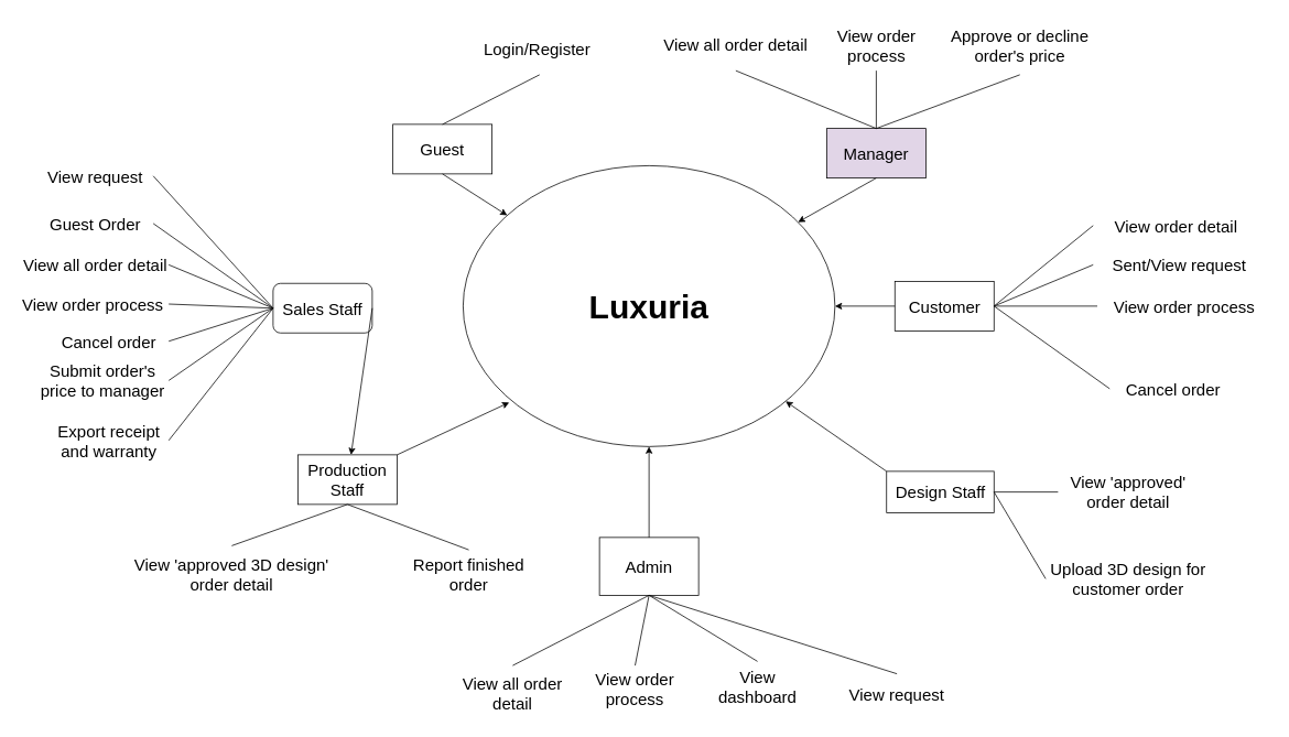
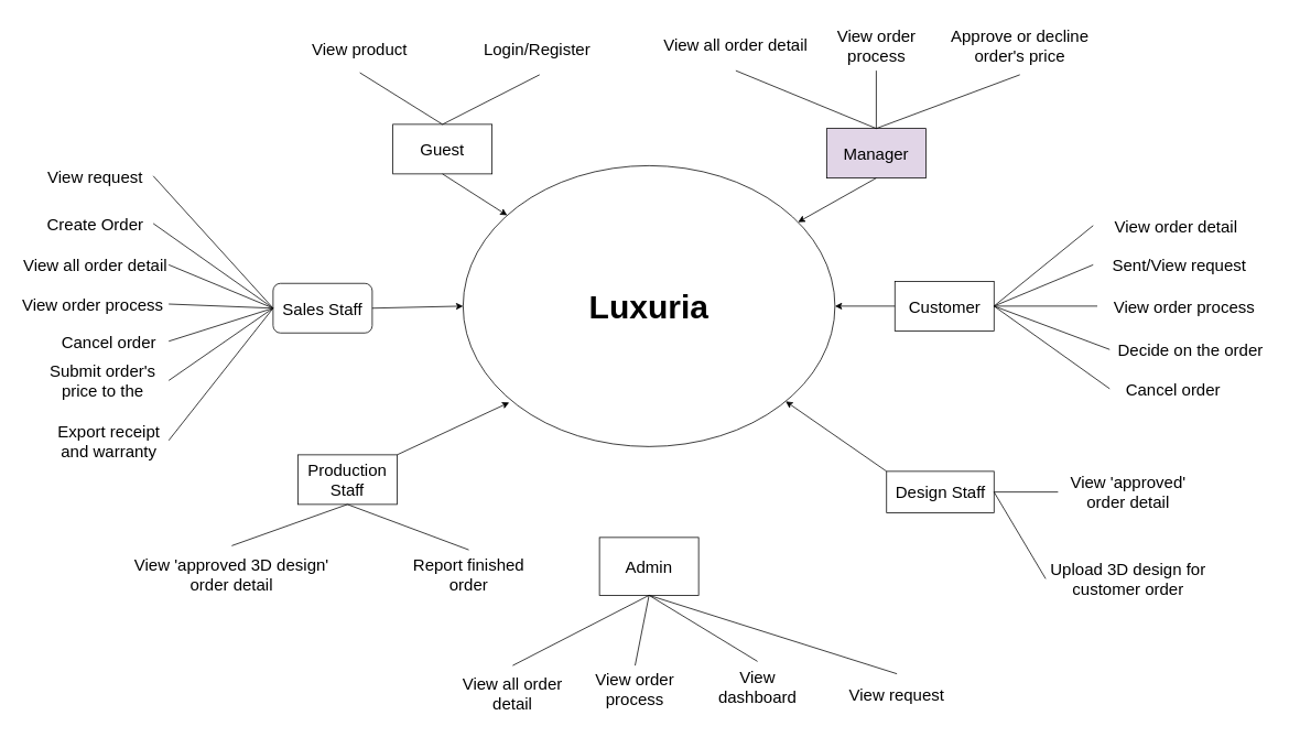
+ <mxCell id="4" value="&lt;font style=&quot;font-size: 20px;&quot;&gt;View product&lt;/font&gt;" style="text;html=1;align=center;verticalAlign=middle;whiteSpace=wrap;rounded=0;" parent="1" vertex="1"><mxGeometry x="360" y="27.5" width="150" height="60" as="geometry" /></mxCell>
+ <mxCell id="65" value="" style="endArrow=none;html=1;rounded=0;exitX=0.5;exitY=0;exitDx=0;exitDy=0;entryX=0.5;entryY=1;entryDx=0;entryDy=0;" parent="1" source="3" target="4" edge="1"><mxGeometry width="50" height="50" relative="1" as="geometry"><mxPoint x="510" y="190" as="sourcePoint" /><mxPoint x="560" y="140" as="targetPoint" /></mxGeometry></mxCell>
- <mxCell id="14" value="&lt;font style=&quot;font-size: 20px;&quot;&gt;Guest&amp;nbsp;Order&lt;/font&gt;" style="text;html=1;align=center;verticalAlign=middle;whiteSpace=wrap;rounded=0;" parent="1" vertex="1"><mxGeometry x="45" y="245" width="140" height="50" as="geometry" /></mxCell>
+ <mxCell id="14" value="&lt;font style=&quot;font-size: 20px;&quot;&gt;Create&amp;nbsp;Order&lt;/font&gt;" style="text;html=1;align=center;verticalAlign=middle;whiteSpace=wrap;rounded=0;" parent="1" vertex="1"><mxGeometry x="45" y="245" width="140" height="50" as="geometry" /></mxCell>
+ <mxCell id="51" value="" style="endArrow=none;html=1;rounded=0;entryX=0;entryY=0.5;entryDx=0;entryDy=0;exitX=1;exitY=0.5;exitDx=0;exitDy=0;" parent="1" source="6" target="10" edge="1"><mxGeometry width="50" height="50" relative="1" as="geometry"><mxPoint x="1140" y="375" as="sourcePoint" /><mxPoint x="1200" y="395" as="targetPoint" /></mxGeometry></mxCell>
+ <mxCell id="10" value="&lt;font style=&quot;font-size: 20px;&quot;&gt;Decide on the order&lt;/font&gt;" style="text;html=1;align=center;verticalAlign=middle;whiteSpace=wrap;rounded=0;" parent="1" vertex="1"><mxGeometry x="1342.5" y="400" width="195" height="45" as="geometry" /></mxCell>
- <mxCell id="44" value="" style="endArrow=classic;html=1;rounded=0;exitX=1;exitY=0.5;exitDx=0;exitDy=0;" parent="1" source="12" target="28" edge="1"><mxGeometry width="50" height="50" relative="1" as="geometry"><mxPoint x="560" y="440" as="sourcePoint" /><mxPoint y="390" as="targetPoint" x="610" /></mxGeometry></mxCell>
+ <mxCell id="44" value="" style="endArrow=classic;html=1;rounded=0;exitX=1;exitY=0.5;exitDx=0;exitDy=0;entryX=0;entryY=0.5;entryDx=0;entryDy=0;" parent="1" source="12" target="2" edge="1"><mxGeometry width="50" height="50" relative="1" as="geometry"><mxPoint x="560" y="440" as="sourcePoint" /><mxPoint y="390" as="targetPoint" x="610" /></mxGeometry></mxCell>
- <mxCell id="18" value="&lt;font style=&quot;font-size: 20px;&quot;&gt;Submit order's price to manager&lt;/font&gt;" style="text;html=1;align=center;verticalAlign=middle;whiteSpace=wrap;rounded=0;" parent="1" vertex="1"><mxGeometry x="43.75" y="432.5" width="160" height="55" as="geometry" /></mxCell>
+ <mxCell id="18" value="&lt;font style=&quot;font-size: 20px;&quot;&gt;Submit order's price to the&lt;/font&gt;" style="text;html=1;align=center;verticalAlign=middle;whiteSpace=wrap;rounded=0;" parent="1" vertex="1"><mxGeometry x="43.75" y="432.5" width="160" height="55" as="geometry" /></mxCell>
- <mxCell id="58" value="" style="endArrow=classic;html=1;rounded=0;exitX=0.5;exitY=0;exitDx=0;exitDy=0;entryX=0.5;entryY=1;entryDx=0;entryDy=0;" parent="1" source="31" target="2" edge="1"><mxGeometry width="50" height="50" relative="1" as="geometry"><mxPoint x="800" y="660" as="sourcePoint" /><mxPoint x="850" y="610" as="targetPoint" /></mxGeometry></mxCell>
